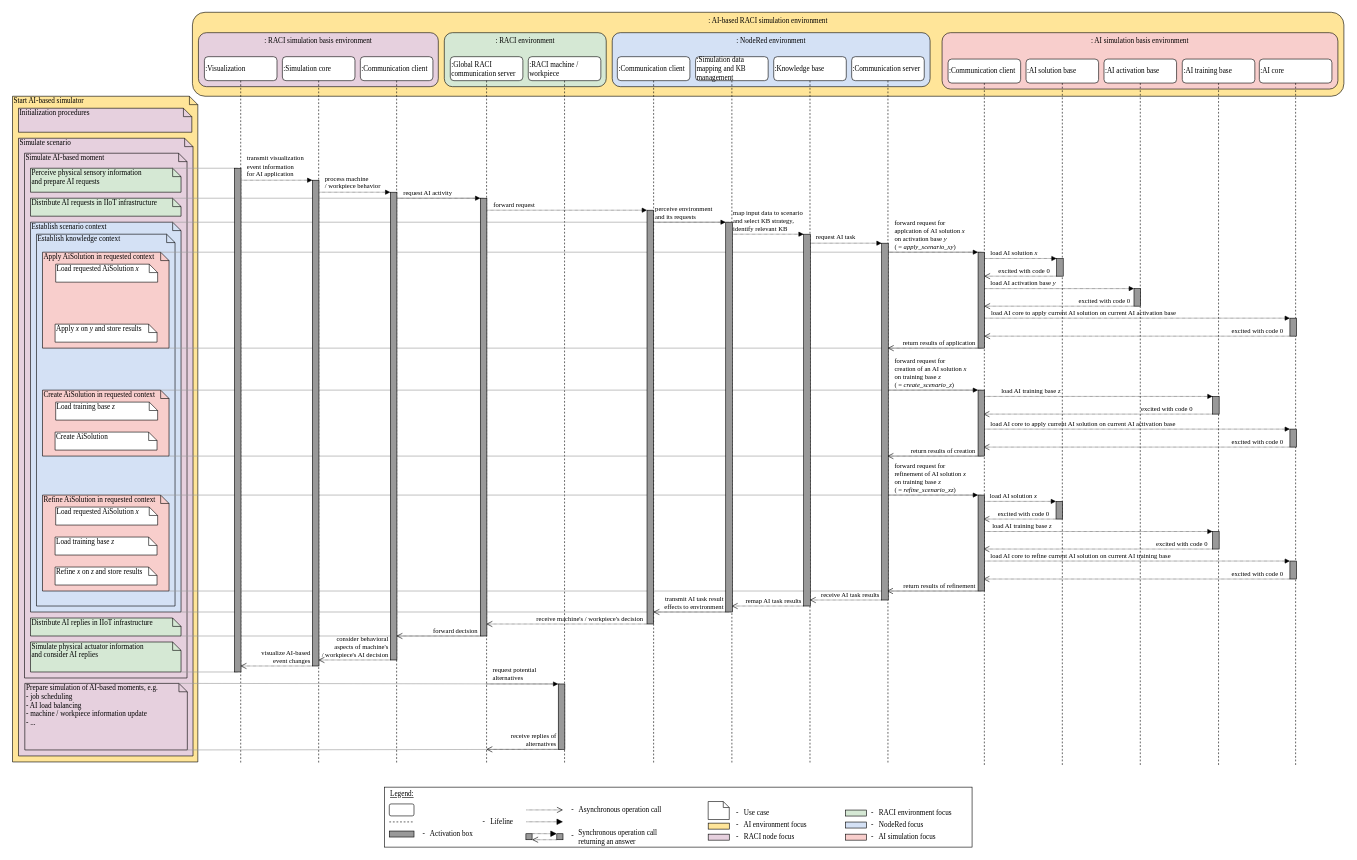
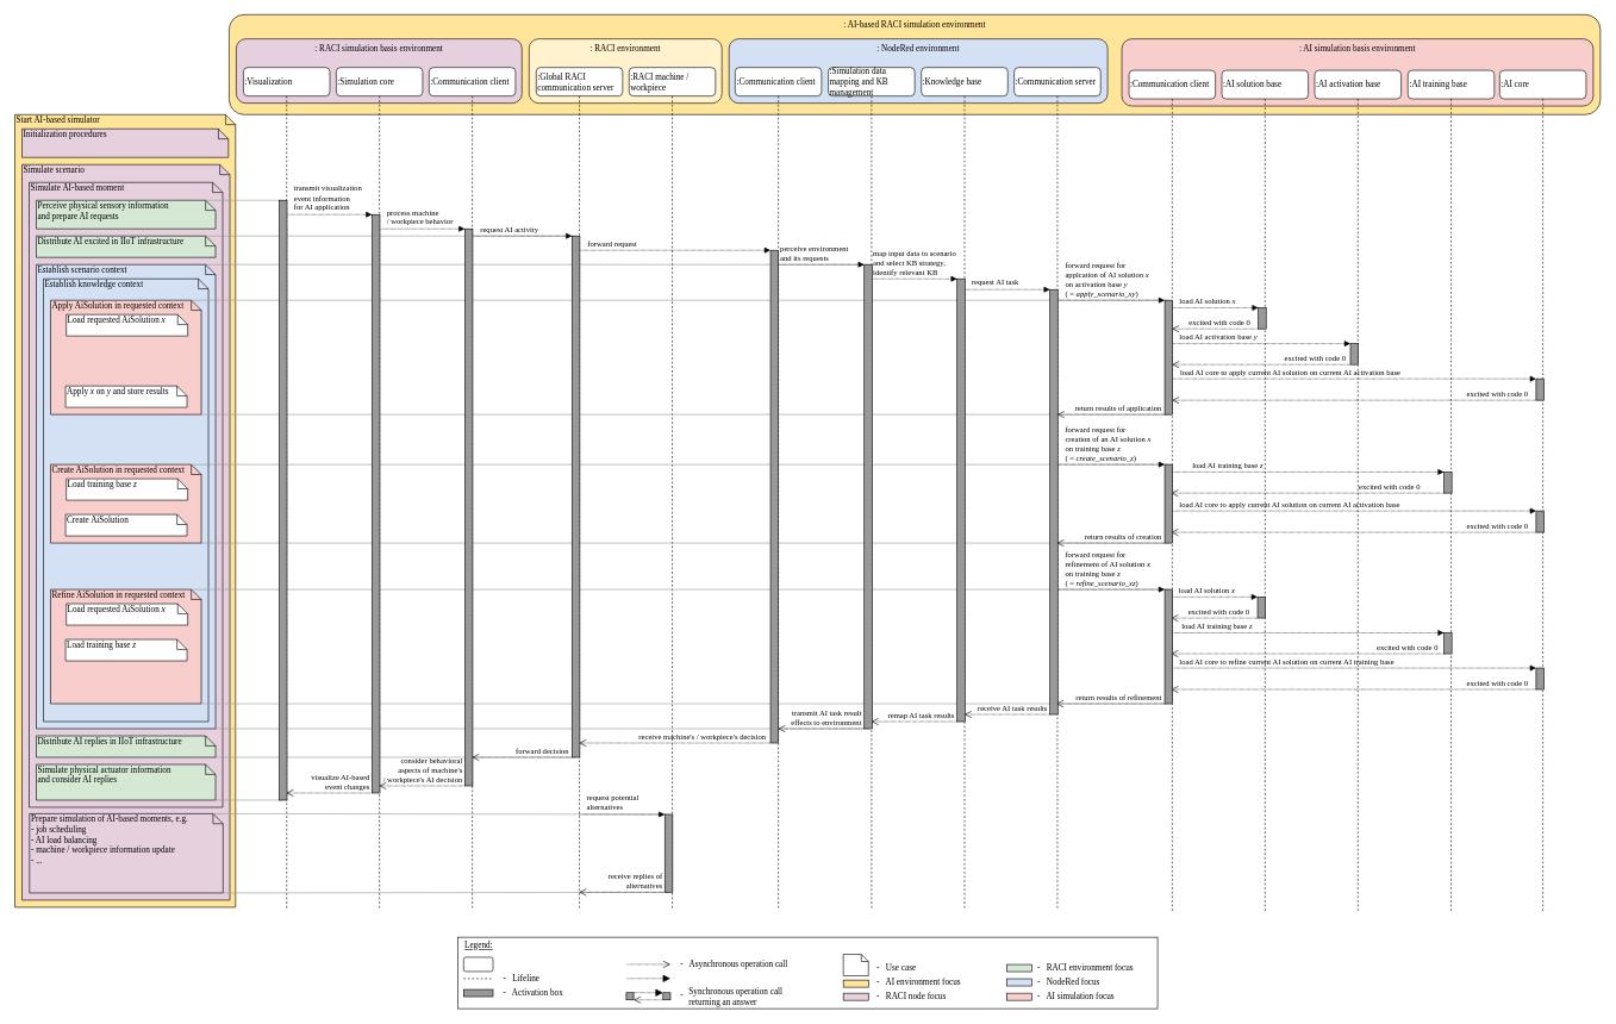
- <mxCell id="52" value=": RACI environment" style="rounded=1;whiteSpace=wrap;html=1;horizontal=1;verticalAlign=top;fontFamily=Calibri;fillColor=#D5E8D4;" vertex="1" parent="31"><mxGeometry x="720" y="34" width="270" height="90" as="geometry" /></mxCell>
+ <mxCell id="52" value=": RACI environment" style="rounded=1;whiteSpace=wrap;html=1;horizontal=1;verticalAlign=top;fontFamily=Calibri;fillColor=#fff2cc;" vertex="1" parent="31"><mxGeometry x="720" y="34" width="270" height="90" as="geometry" /></mxCell>
- <mxCell id="42" value="Distribute AI requests in IIoT infrastructure" style="shape=note;whiteSpace=wrap;html=1;size=14;verticalAlign=top;align=left;spacingTop=-6;rounded=0;shadow=0;comic=0;labelBackgroundColor=none;strokeColor=#000000;strokeWidth=1;fillColor=#D5E8D4;fontFamily=Calibri;fontSize=12;fontColor=#000000;" vertex="1" parent="31"><mxGeometry x="30" y="310" width="251" height="30" as="geometry" /></mxCell>
+ <mxCell id="42" value="Distribute AI excited in IIoT infrastructure" style="shape=note;whiteSpace=wrap;html=1;size=14;verticalAlign=top;align=left;spacingTop=-6;rounded=0;shadow=0;comic=0;labelBackgroundColor=none;strokeColor=#000000;strokeWidth=1;fillColor=#D5E8D4;fontFamily=Calibri;fontSize=12;fontColor=#000000;" vertex="1" parent="31"><mxGeometry x="30" y="310" width="251" height="30" as="geometry" /></mxCell>
- <mxCell id="116" value="Refine &lt;i&gt;x&lt;/i&gt; on &lt;i&gt;z&lt;/i&gt; and store results" style="shape=note;whiteSpace=wrap;html=1;size=14;verticalAlign=top;align=left;spacingTop=-6;rounded=0;shadow=0;comic=0;labelBackgroundColor=none;strokeColor=#000000;strokeWidth=1;fillColor=#FFFFFF;fontFamily=Calibri;fontSize=12;fontColor=#000000;" vertex="1" parent="31"><mxGeometry x="71" y="925" width="170" height="30" as="geometry" /></mxCell>
- <mxCell id="5" value="&amp;nbsp; -&amp;nbsp;&amp;nbsp; Lifeline" style="text;html=1;verticalAlign=middle;fontFamily=Calibri;" vertex="1" parent="2"><mxGeometry x="156.177" y="50" width="61.846" height="20" as="geometry" /></mxCell>
+ <mxCell id="5" value="&amp;nbsp; -&amp;nbsp;&amp;nbsp; Lifeline" style="text;html=1;verticalAlign=middle;fontFamily=Calibri;" vertex="1" parent="2"><mxGeometry x="56.177" y="50" width="61.846" height="20" as="geometry" /></mxCell>
